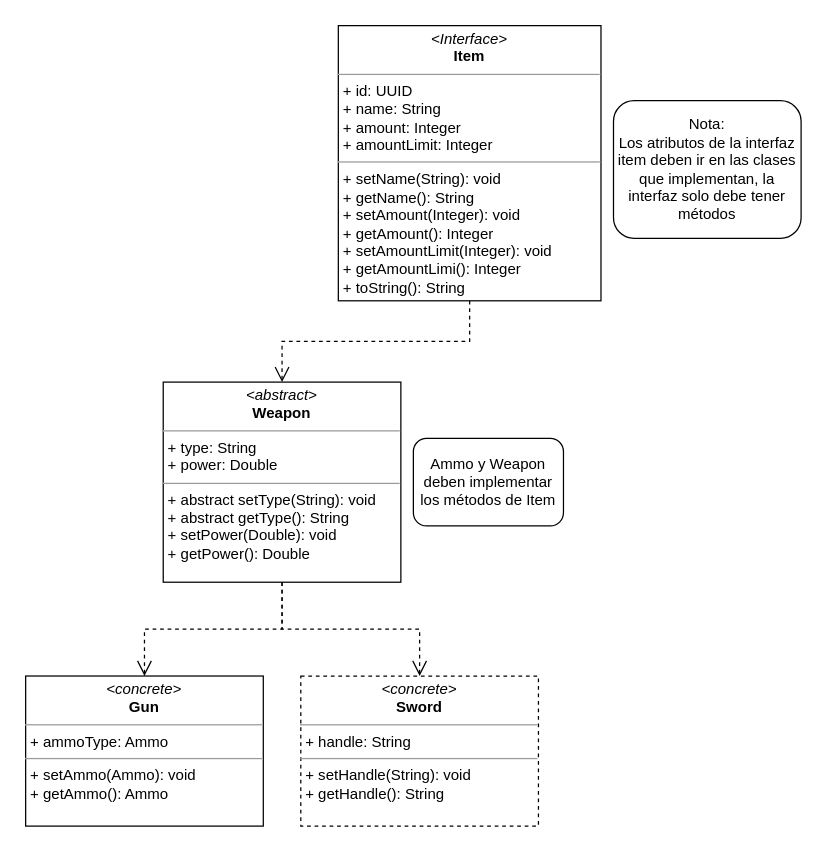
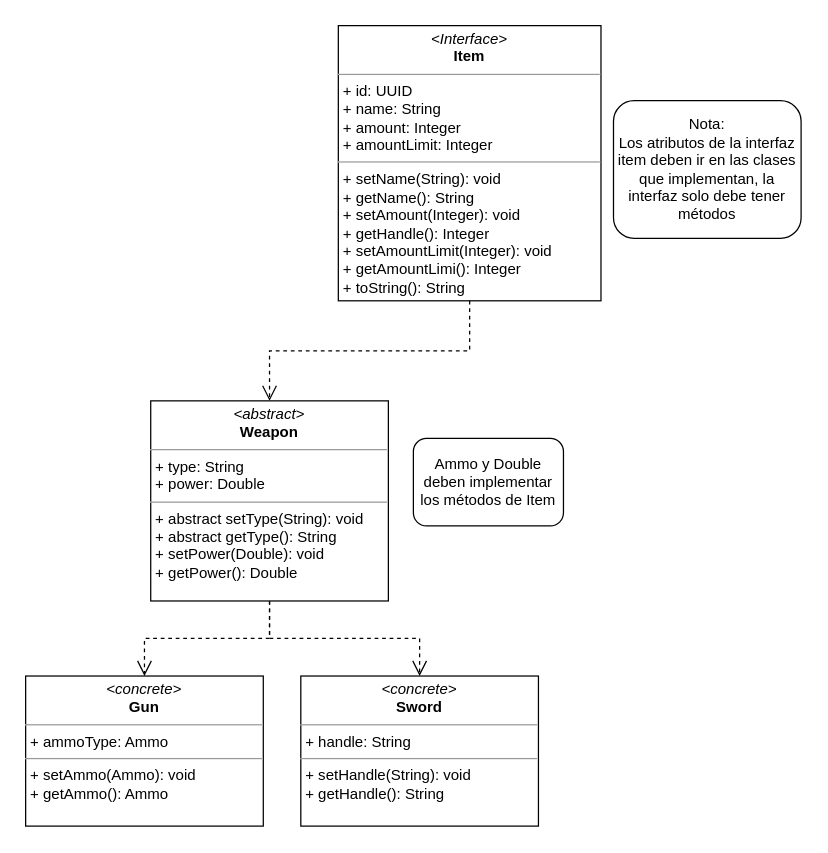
- <mxCell id="2" value="&lt;p style=&quot;margin: 0px ; margin-top: 4px ; text-align: center&quot;&gt;&lt;i&gt;&amp;lt;Interface&amp;gt;&lt;/i&gt;&lt;br&gt;&lt;b&gt;Item&lt;/b&gt;&lt;/p&gt;&lt;hr size=&quot;1&quot;&gt;&lt;p style=&quot;margin: 0px ; margin-left: 4px&quot;&gt;+ id: UUID&lt;br&gt;+ name: String&lt;/p&gt;&lt;p style=&quot;margin: 0px 0px 0px 4px&quot;&gt;+ amount: Integer&lt;/p&gt;&lt;p style=&quot;margin: 0px 0px 0px 4px&quot;&gt;+ amountLimit: Integer&lt;br&gt;&lt;/p&gt;&lt;hr size=&quot;1&quot;&gt;&lt;p style=&quot;margin: 0px ; margin-left: 4px&quot;&gt;+ setName(String): void&lt;/p&gt;&lt;p style=&quot;margin: 0px 0px 0px 4px&quot;&gt;+ getName(): String&lt;/p&gt;&lt;p style=&quot;margin: 0px ; margin-left: 4px&quot;&gt;+ setAmount(Integer): void&lt;/p&gt;&lt;p style=&quot;margin: 0px 0px 0px 4px&quot;&gt;&lt;span&gt;+ getAmount(): Integer&lt;/span&gt;&lt;br&gt;&lt;/p&gt;&lt;p style=&quot;margin: 0px 0px 0px 4px&quot;&gt;+ setAmountLimit(Integer): void&lt;/p&gt;&lt;p style=&quot;margin: 0px 0px 0px 4px&quot;&gt;+ getAmountLimi(): Integer&lt;/p&gt;&lt;p style=&quot;margin: 0px 0px 0px 4px&quot;&gt;+&amp;nbsp;toString(): String&lt;/p&gt;" style="verticalAlign=top;align=left;overflow=fill;fontSize=12;fontFamily=Helvetica;html=1;rounded=0;shadow=0;comic=0;labelBackgroundColor=none;strokeWidth=1" parent="1" vertex="1"><mxGeometry x="270" y="20" width="210" height="220" as="geometry" /></mxCell>
+ <mxCell id="2" value="&lt;p style=&quot;margin: 0px ; margin-top: 4px ; text-align: center&quot;&gt;&lt;i&gt;&amp;lt;Interface&amp;gt;&lt;/i&gt;&lt;br&gt;&lt;b&gt;Item&lt;/b&gt;&lt;/p&gt;&lt;hr size=&quot;1&quot;&gt;&lt;p style=&quot;margin: 0px ; margin-left: 4px&quot;&gt;+ id: UUID&lt;br&gt;+ name: String&lt;/p&gt;&lt;p style=&quot;margin: 0px 0px 0px 4px&quot;&gt;+ amount: Integer&lt;/p&gt;&lt;p style=&quot;margin: 0px 0px 0px 4px&quot;&gt;+ amountLimit: Integer&lt;br&gt;&lt;/p&gt;&lt;hr size=&quot;1&quot;&gt;&lt;p style=&quot;margin: 0px ; margin-left: 4px&quot;&gt;+ setName(String): void&lt;/p&gt;&lt;p style=&quot;margin: 0px 0px 0px 4px&quot;&gt;+ getName(): String&lt;/p&gt;&lt;p style=&quot;margin: 0px ; margin-left: 4px&quot;&gt;+ setAmount(Integer): void&lt;/p&gt;&lt;p style=&quot;margin: 0px 0px 0px 4px&quot;&gt;&lt;span&gt;+ getHandle(): Integer&lt;/span&gt;&lt;br&gt;&lt;/p&gt;&lt;p style=&quot;margin: 0px 0px 0px 4px&quot;&gt;+ setAmountLimit(Integer): void&lt;/p&gt;&lt;p style=&quot;margin: 0px 0px 0px 4px&quot;&gt;+ getAmountLimi(): Integer&lt;/p&gt;&lt;p style=&quot;margin: 0px 0px 0px 4px&quot;&gt;+&amp;nbsp;toString(): String&lt;/p&gt;" style="verticalAlign=top;align=left;overflow=fill;fontSize=12;fontFamily=Helvetica;html=1;rounded=0;shadow=0;comic=0;labelBackgroundColor=none;strokeWidth=1" parent="1" vertex="1"><mxGeometry x="270" y="20" width="210" height="220" as="geometry" /></mxCell>
- <mxCell id="4" value="&lt;p style=&quot;margin: 0px ; margin-top: 4px ; text-align: center&quot;&gt;&lt;i&gt;&amp;lt;abstract&amp;gt;&lt;/i&gt;&lt;br&gt;&lt;b&gt;Weapon&lt;/b&gt;&lt;/p&gt;&lt;hr size=&quot;1&quot;&gt;&lt;p style=&quot;margin: 0px ; margin-left: 4px&quot;&gt;+ type: String&lt;br&gt;&lt;/p&gt;&lt;p style=&quot;margin: 0px 0px 0px 4px&quot;&gt;+ power: Double&lt;/p&gt;&lt;hr size=&quot;1&quot;&gt;&lt;p style=&quot;margin: 0px 0px 0px 4px&quot;&gt;+ abstract setType(String): void&lt;/p&gt;&lt;p style=&quot;margin: 0px 0px 0px 4px&quot;&gt;+ abstract getType(): String&lt;/p&gt;&lt;p style=&quot;margin: 0px 0px 0px 4px&quot;&gt;+ setPower(Double): void&lt;/p&gt;&lt;p style=&quot;margin: 0px 0px 0px 4px&quot;&gt;+ getPower(): Double&lt;/p&gt;" style="verticalAlign=top;align=left;overflow=fill;fontSize=12;fontFamily=Helvetica;html=1;rounded=0;shadow=0;comic=0;labelBackgroundColor=none;strokeWidth=1" parent="1" vertex="1"><mxGeometry x="130" y="305" width="190" height="160" as="geometry" /></mxCell>
+ <mxCell id="4" value="&lt;p style=&quot;margin: 0px ; margin-top: 4px ; text-align: center&quot;&gt;&lt;i&gt;&amp;lt;abstract&amp;gt;&lt;/i&gt;&lt;br&gt;&lt;b&gt;Weapon&lt;/b&gt;&lt;/p&gt;&lt;hr size=&quot;1&quot;&gt;&lt;p style=&quot;margin: 0px ; margin-left: 4px&quot;&gt;+ type: String&lt;br&gt;&lt;/p&gt;&lt;p style=&quot;margin: 0px 0px 0px 4px&quot;&gt;+ power: Double&lt;/p&gt;&lt;hr size=&quot;1&quot;&gt;&lt;p style=&quot;margin: 0px 0px 0px 4px&quot;&gt;+ abstract setType(String): void&lt;/p&gt;&lt;p style=&quot;margin: 0px 0px 0px 4px&quot;&gt;+ abstract getType(): String&lt;/p&gt;&lt;p style=&quot;margin: 0px 0px 0px 4px&quot;&gt;+ setPower(Double): void&lt;/p&gt;&lt;p style=&quot;margin: 0px 0px 0px 4px&quot;&gt;+ getPower(): Double&lt;/p&gt;" style="verticalAlign=top;align=left;overflow=fill;fontSize=12;fontFamily=Helvetica;html=1;rounded=0;shadow=0;comic=0;labelBackgroundColor=none;strokeWidth=1" parent="1" vertex="1"><mxGeometry x="120" y="320" width="190" height="160" as="geometry" /></mxCell>
- <mxCell id="10" value="Ammo y Weapon deben implementar los métodos de Item" style="rounded=1;whiteSpace=wrap;html=1;" parent="1" vertex="1"><mxGeometry x="330" y="350" width="120" height="70" as="geometry" /></mxCell>
+ <mxCell id="10" value="Ammo y Double deben implementar los métodos de Item" style="rounded=1;whiteSpace=wrap;html=1;" parent="1" vertex="1"><mxGeometry x="330" y="350" width="120" height="70" as="geometry" /></mxCell>
- <mxCell id="7" value="&lt;p style=&quot;margin: 0px ; margin-top: 4px ; text-align: center&quot;&gt;&lt;i&gt;&amp;lt;concrete&amp;gt;&lt;/i&gt;&lt;br&gt;&lt;b&gt;Sword&lt;/b&gt;&lt;/p&gt;&lt;hr size=&quot;1&quot;&gt;&lt;p style=&quot;margin: 0px ; margin-left: 4px&quot;&gt;+ handle: String&lt;br&gt;&lt;/p&gt;&lt;hr size=&quot;1&quot;&gt;&lt;p style=&quot;margin: 0px 0px 0px 4px&quot;&gt;+ setHandle(String): void&lt;/p&gt;&lt;p style=&quot;margin: 0px 0px 0px 4px&quot;&gt;+ getHandle(): String&lt;/p&gt;" style="verticalAlign=top;align=left;overflow=fill;fontSize=12;fontFamily=Helvetica;html=1;rounded=0;shadow=0;comic=0;labelBackgroundColor=none;strokeWidth=1;dashed=1;" parent="1" vertex="1"><mxGeometry x="240" y="540" width="190" height="120" as="geometry" /></mxCell>
+ <mxCell id="7" value="&lt;p style=&quot;margin: 0px ; margin-top: 4px ; text-align: center&quot;&gt;&lt;i&gt;&amp;lt;concrete&amp;gt;&lt;/i&gt;&lt;br&gt;&lt;b&gt;Sword&lt;/b&gt;&lt;/p&gt;&lt;hr size=&quot;1&quot;&gt;&lt;p style=&quot;margin: 0px ; margin-left: 4px&quot;&gt;+ handle: String&lt;br&gt;&lt;/p&gt;&lt;hr size=&quot;1&quot;&gt;&lt;p style=&quot;margin: 0px 0px 0px 4px&quot;&gt;+ setHandle(String): void&lt;/p&gt;&lt;p style=&quot;margin: 0px 0px 0px 4px&quot;&gt;+ getHandle(): String&lt;/p&gt;" style="verticalAlign=top;align=left;overflow=fill;fontSize=12;fontFamily=Helvetica;html=1;rounded=0;shadow=0;comic=0;labelBackgroundColor=none;strokeWidth=1" parent="1" vertex="1"><mxGeometry x="240" y="540" width="190" height="120" as="geometry" /></mxCell>
